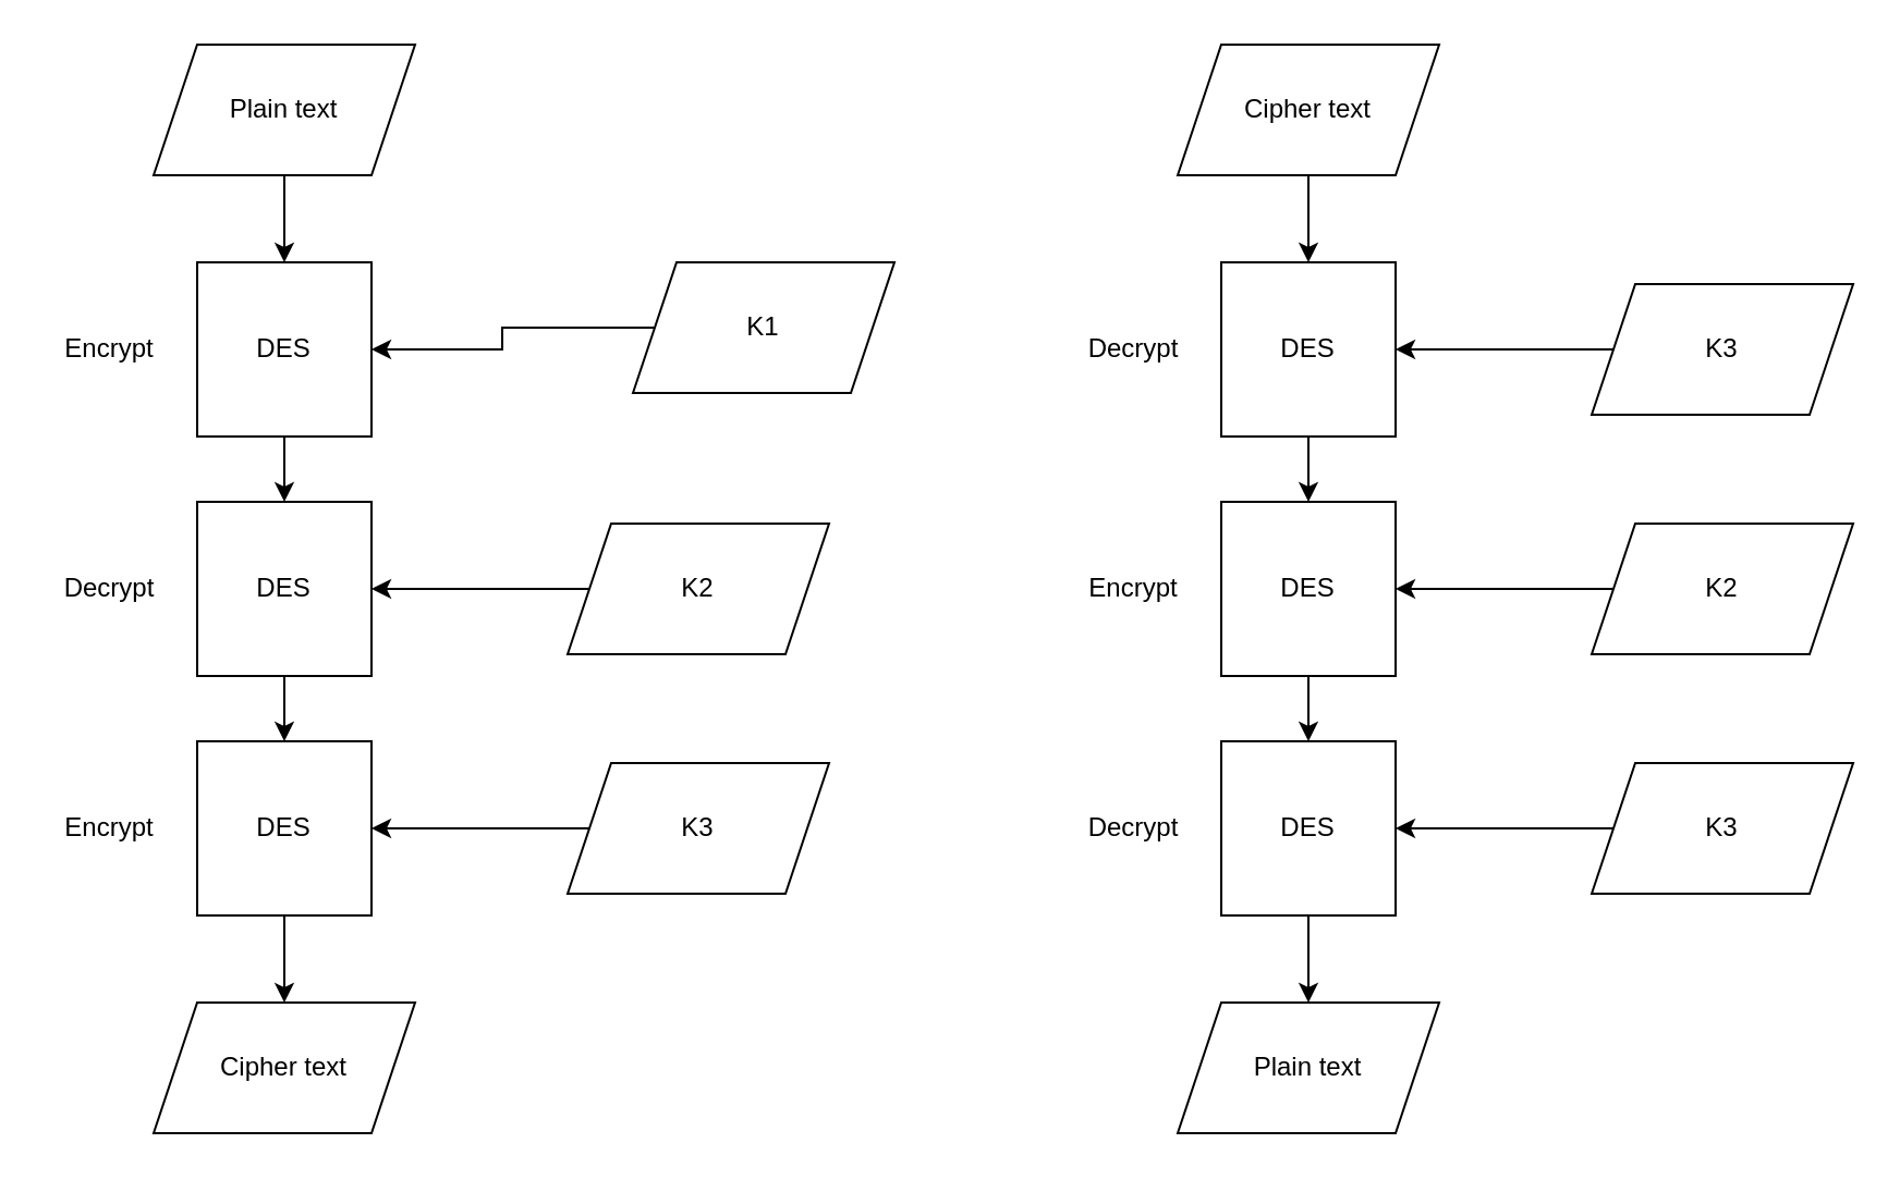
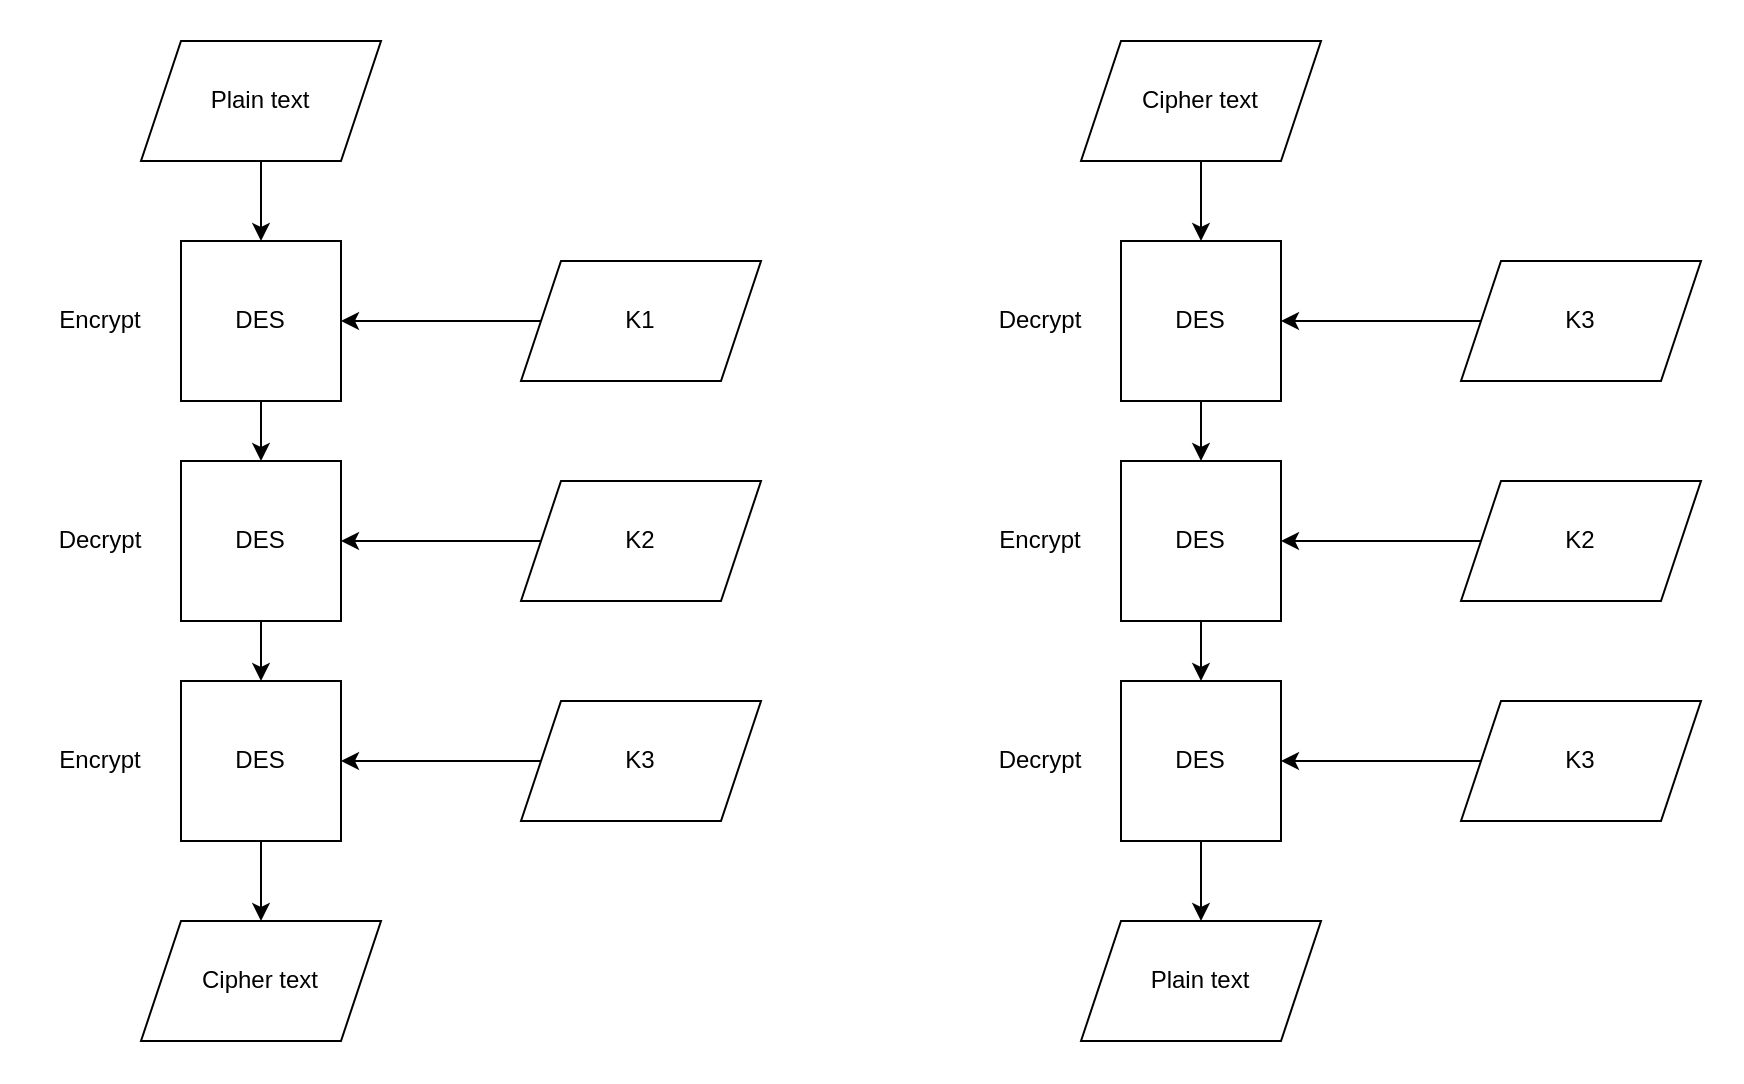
- <mxCell id="5" value="K1" style="shape=parallelogram;perimeter=parallelogramPerimeter;whiteSpace=wrap;html=1;fixedSize=1;" parent="1" vertex="1"><mxGeometry x="290" y="120" width="120" height="60" as="geometry" /></mxCell>
+ <mxCell id="5" value="K1" style="shape=parallelogram;perimeter=parallelogramPerimeter;whiteSpace=wrap;html=1;fixedSize=1;" parent="1" vertex="1"><mxGeometry x="260" y="130" width="120" height="60" as="geometry" /></mxCell>
